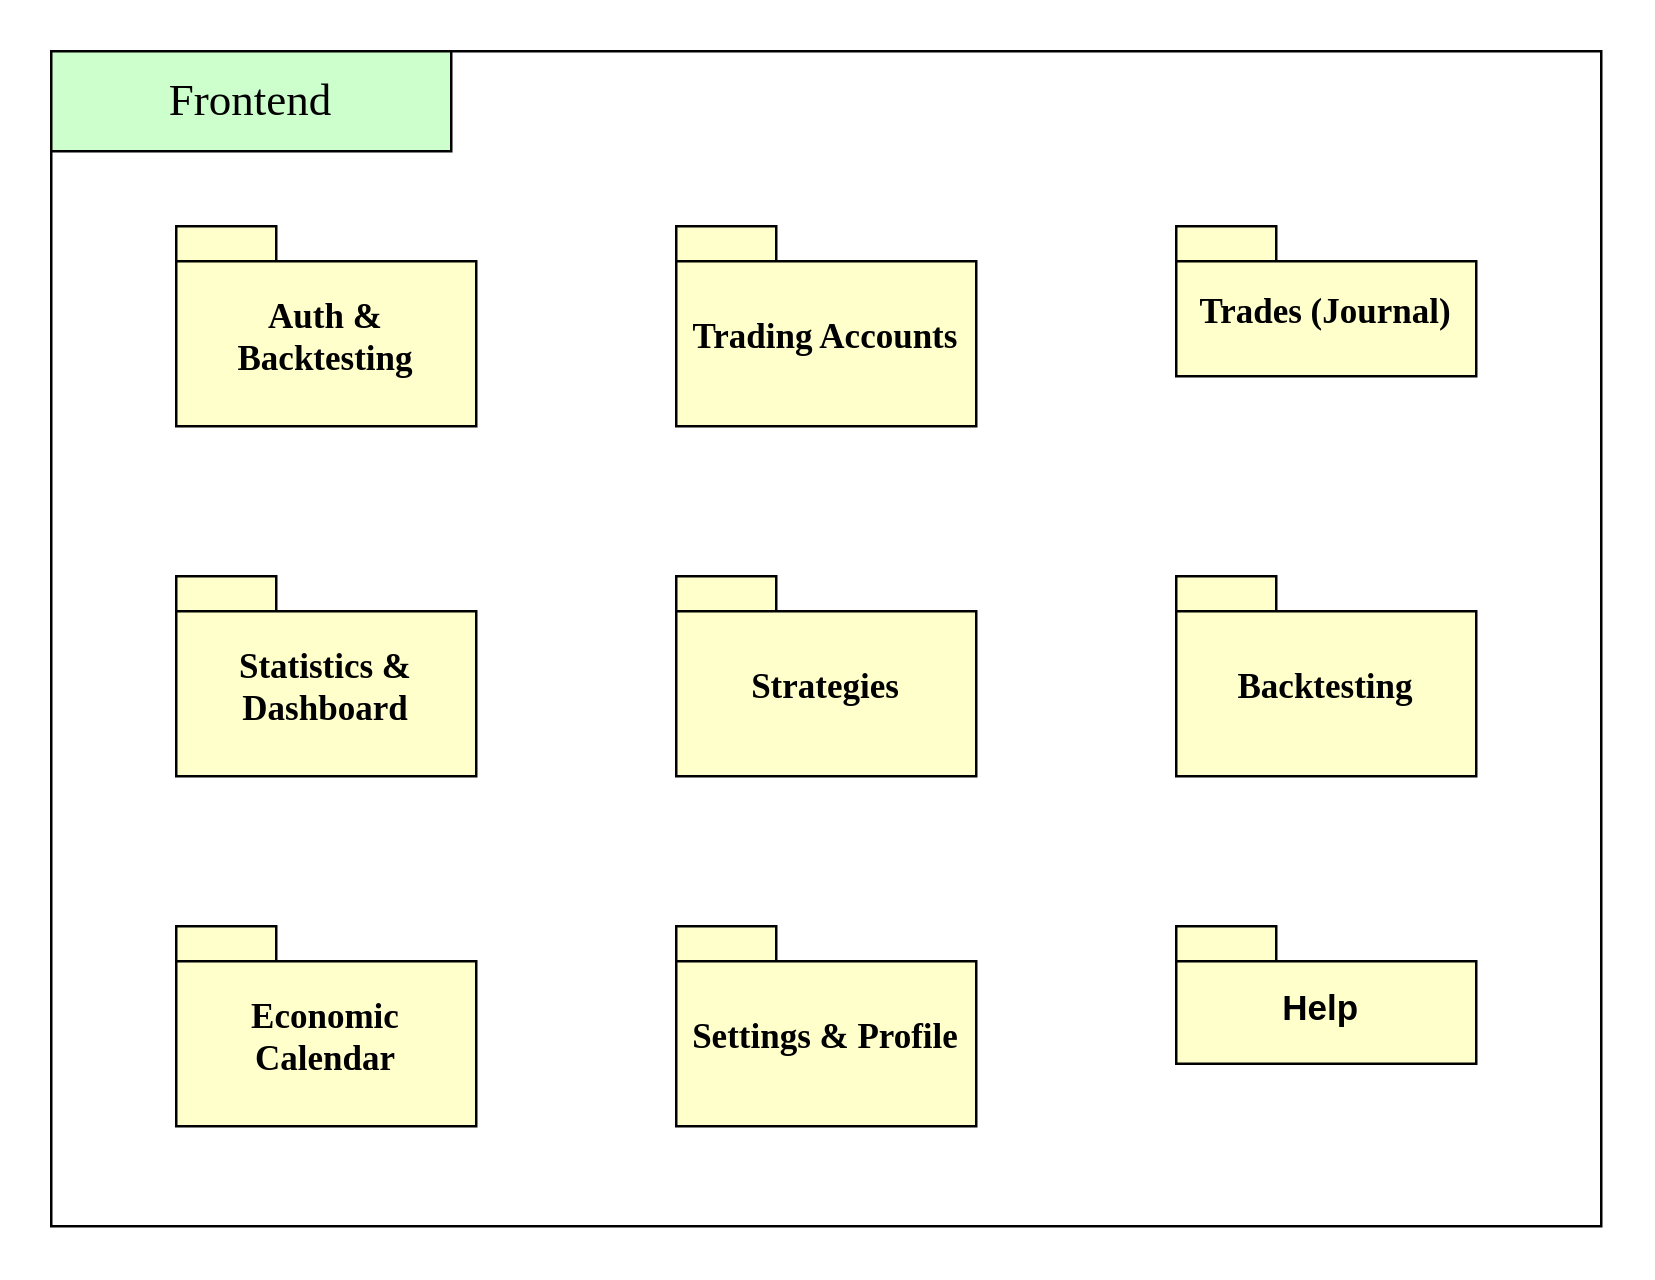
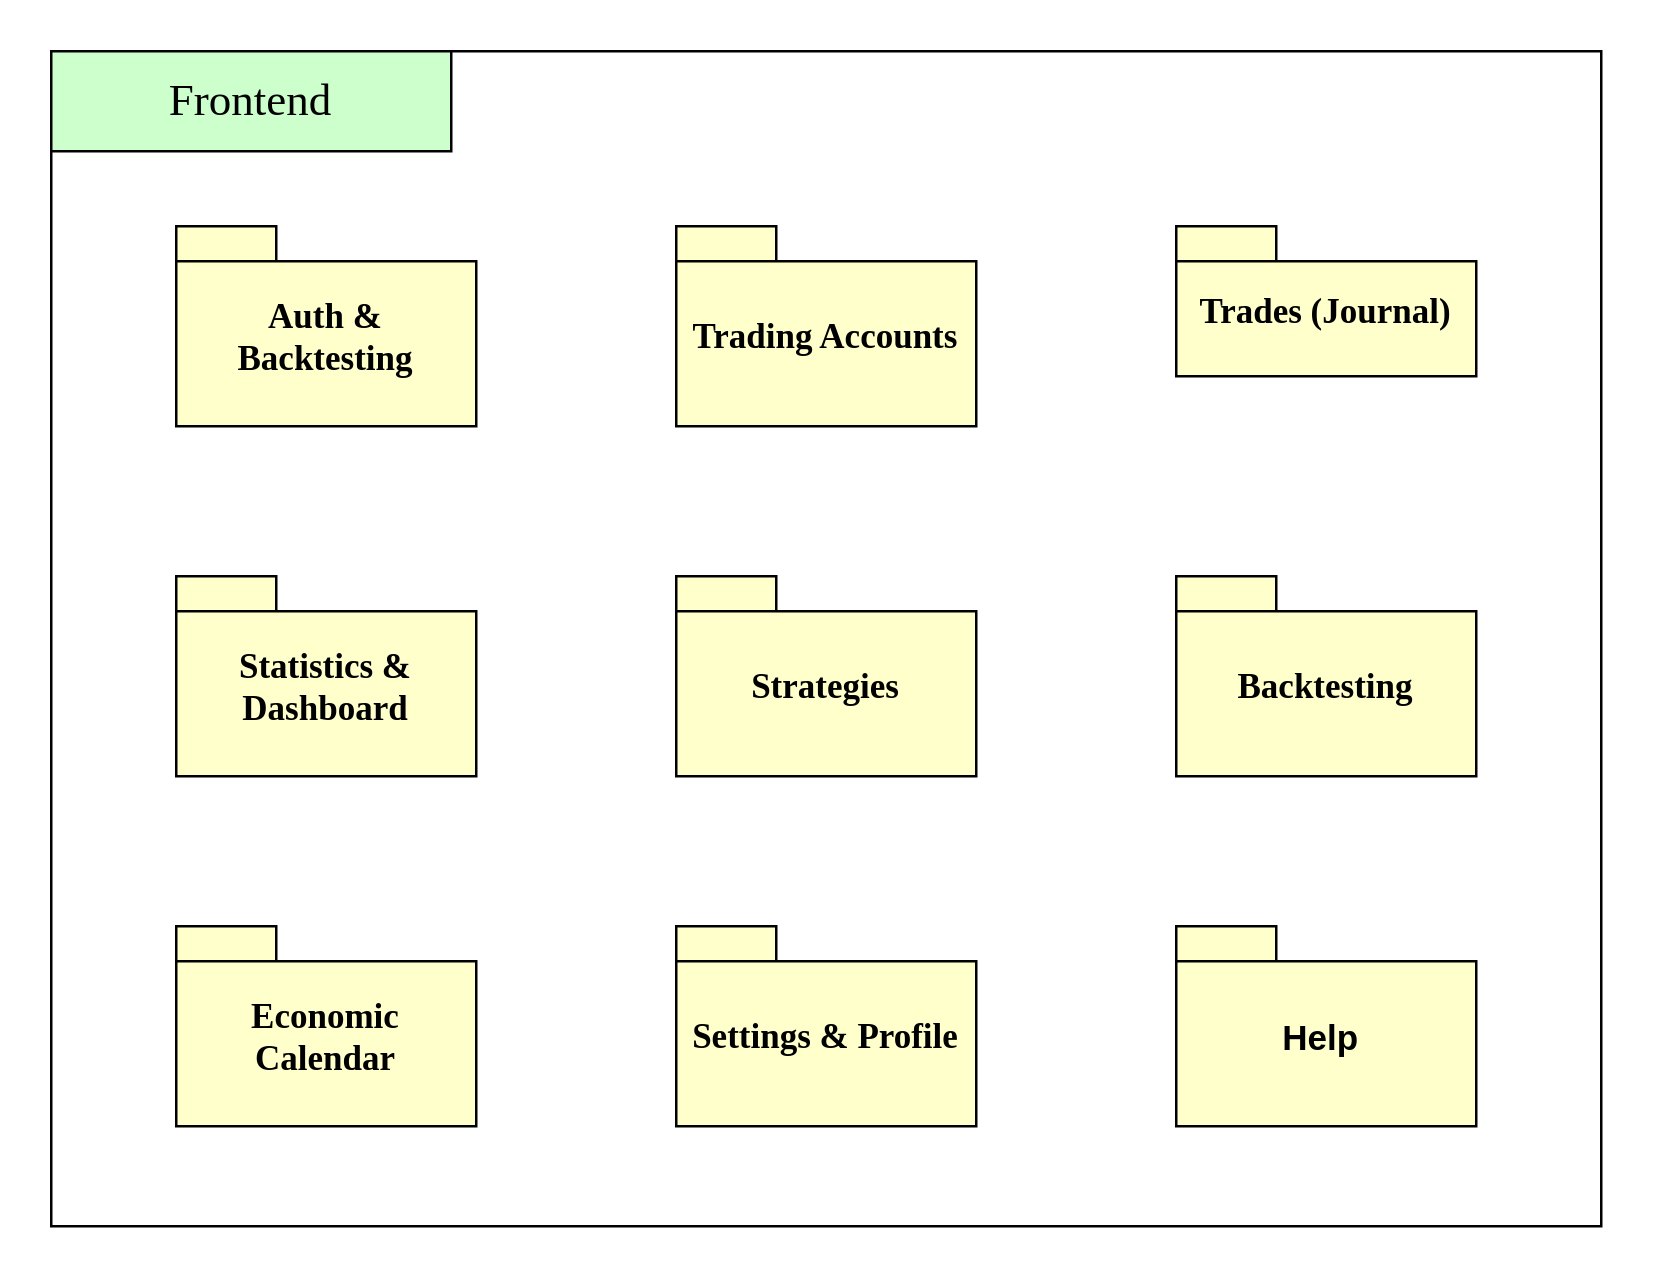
- <mxCell id="12" value="&lt;font style=&quot;font-size: 14px;&quot;&gt;Help&amp;nbsp;&lt;/font&gt;" style="shape=folder;fontStyle=1;spacingTop=10;tabWidth=40;tabHeight=14;tabPosition=left;html=1;whiteSpace=wrap;fillColor=#FFFFCC;" vertex="1" parent="1"><mxGeometry x="470" y="370" width="120" height="55" as="geometry" /></mxCell>
+ <mxCell id="12" value="&lt;font style=&quot;font-size: 14px;&quot;&gt;Help&amp;nbsp;&lt;/font&gt;" style="shape=folder;fontStyle=1;spacingTop=10;tabWidth=40;tabHeight=14;tabPosition=left;html=1;whiteSpace=wrap;fillColor=#FFFFCC;" vertex="1" parent="1"><mxGeometry x="470" y="370" width="120" height="80" as="geometry" /></mxCell>
